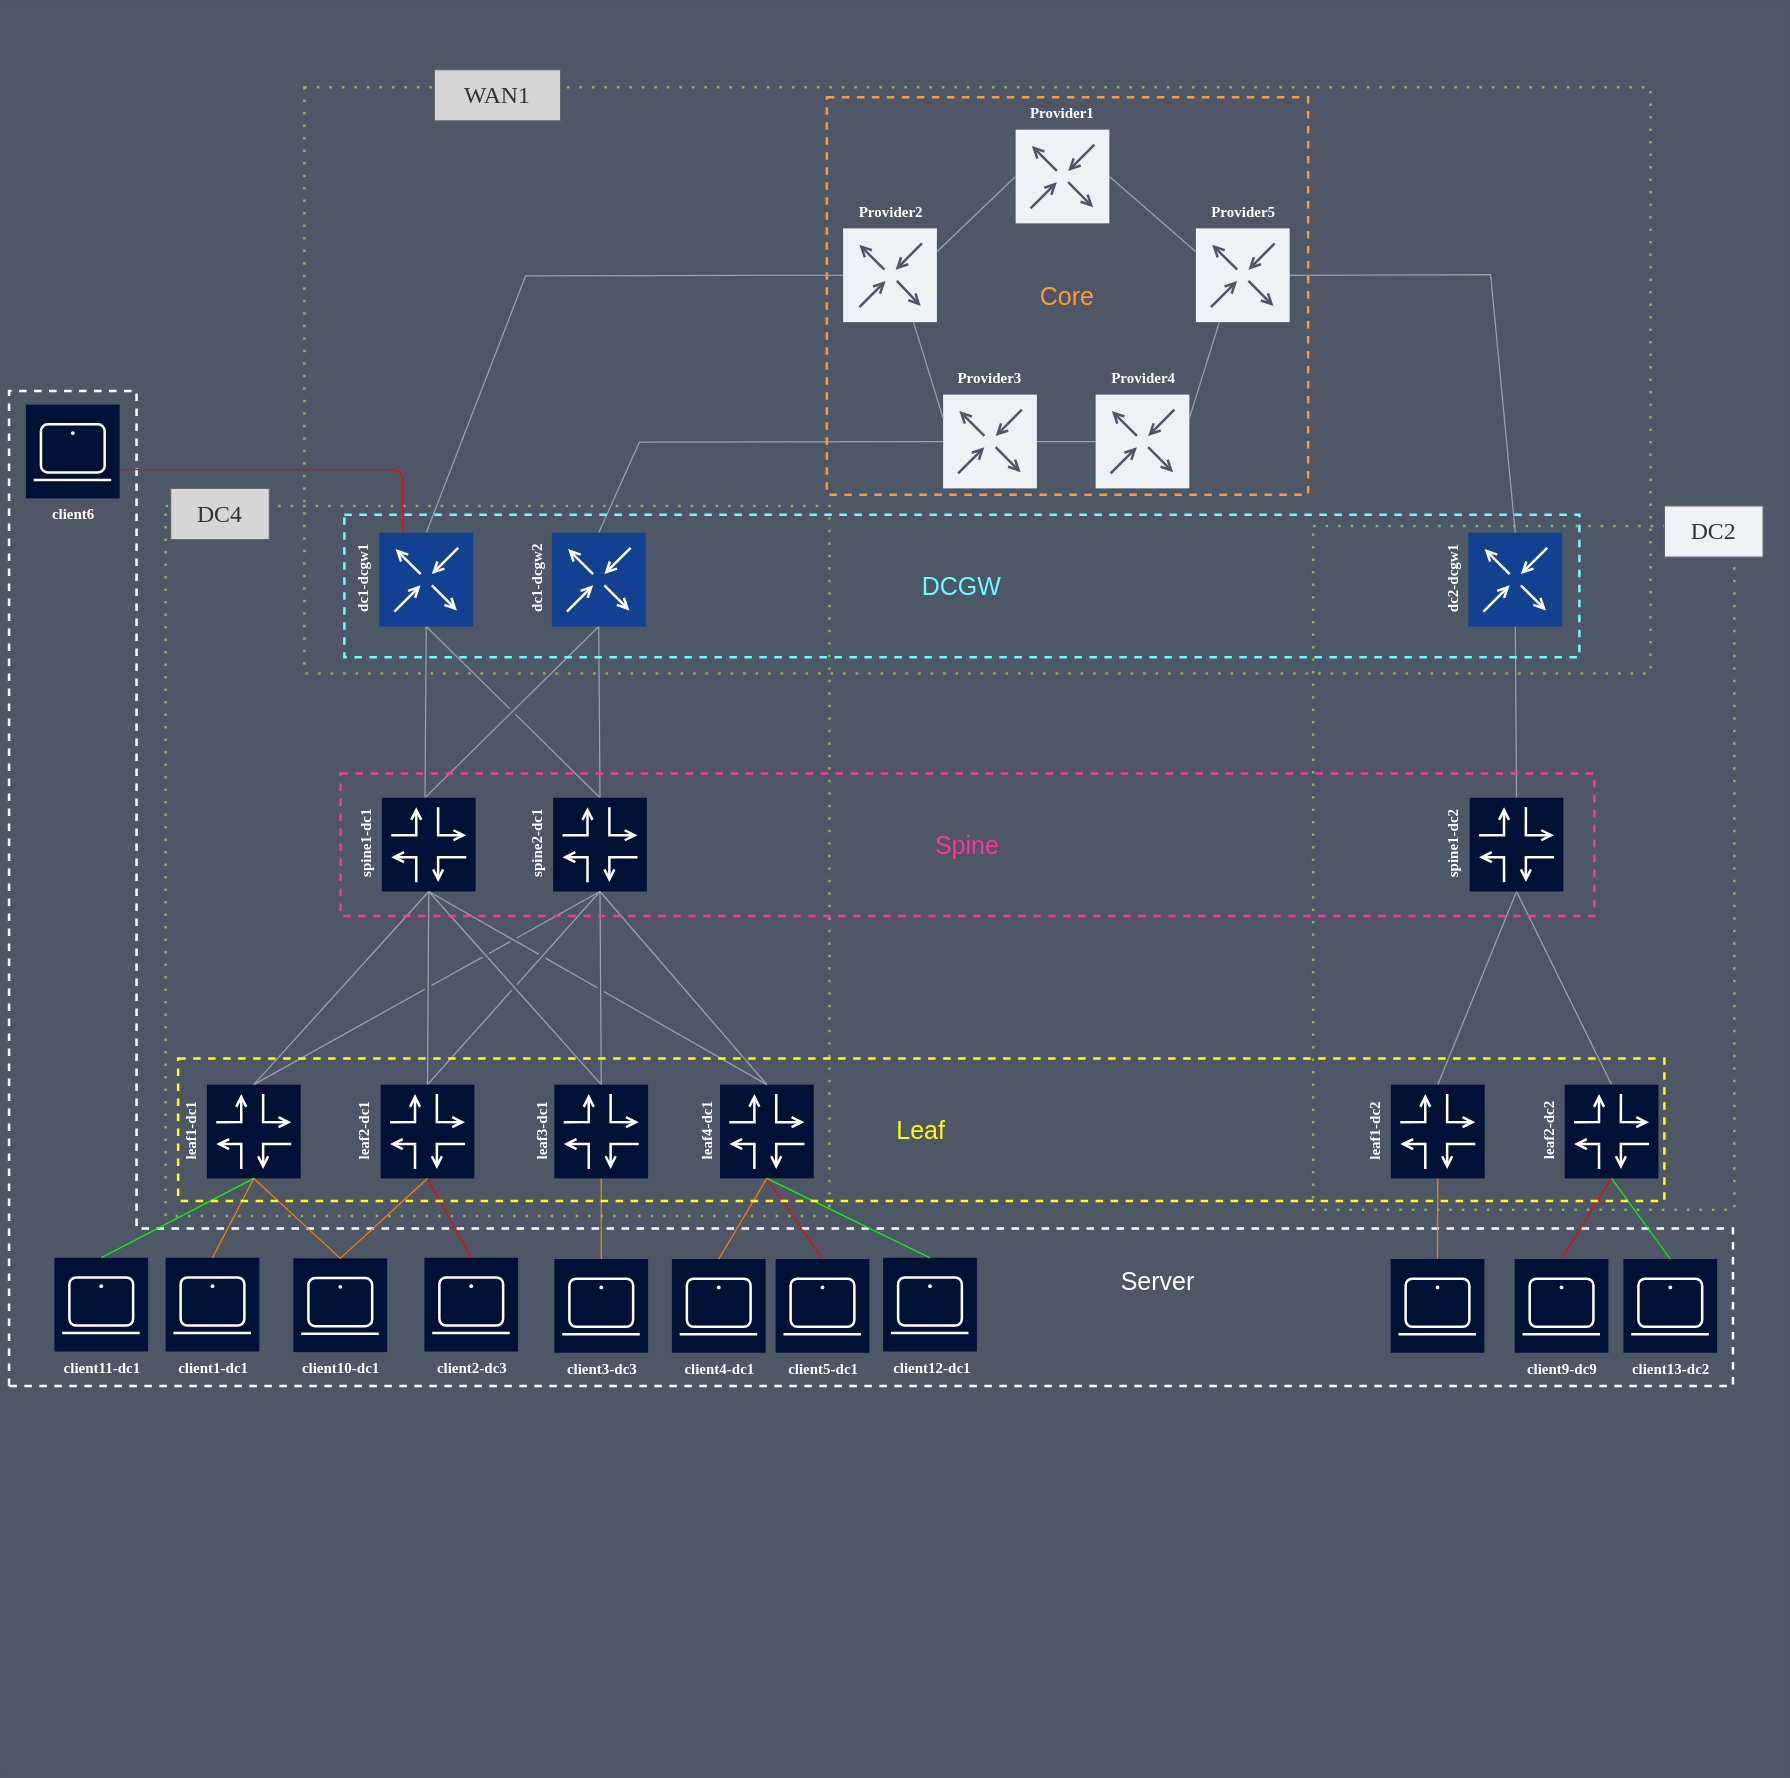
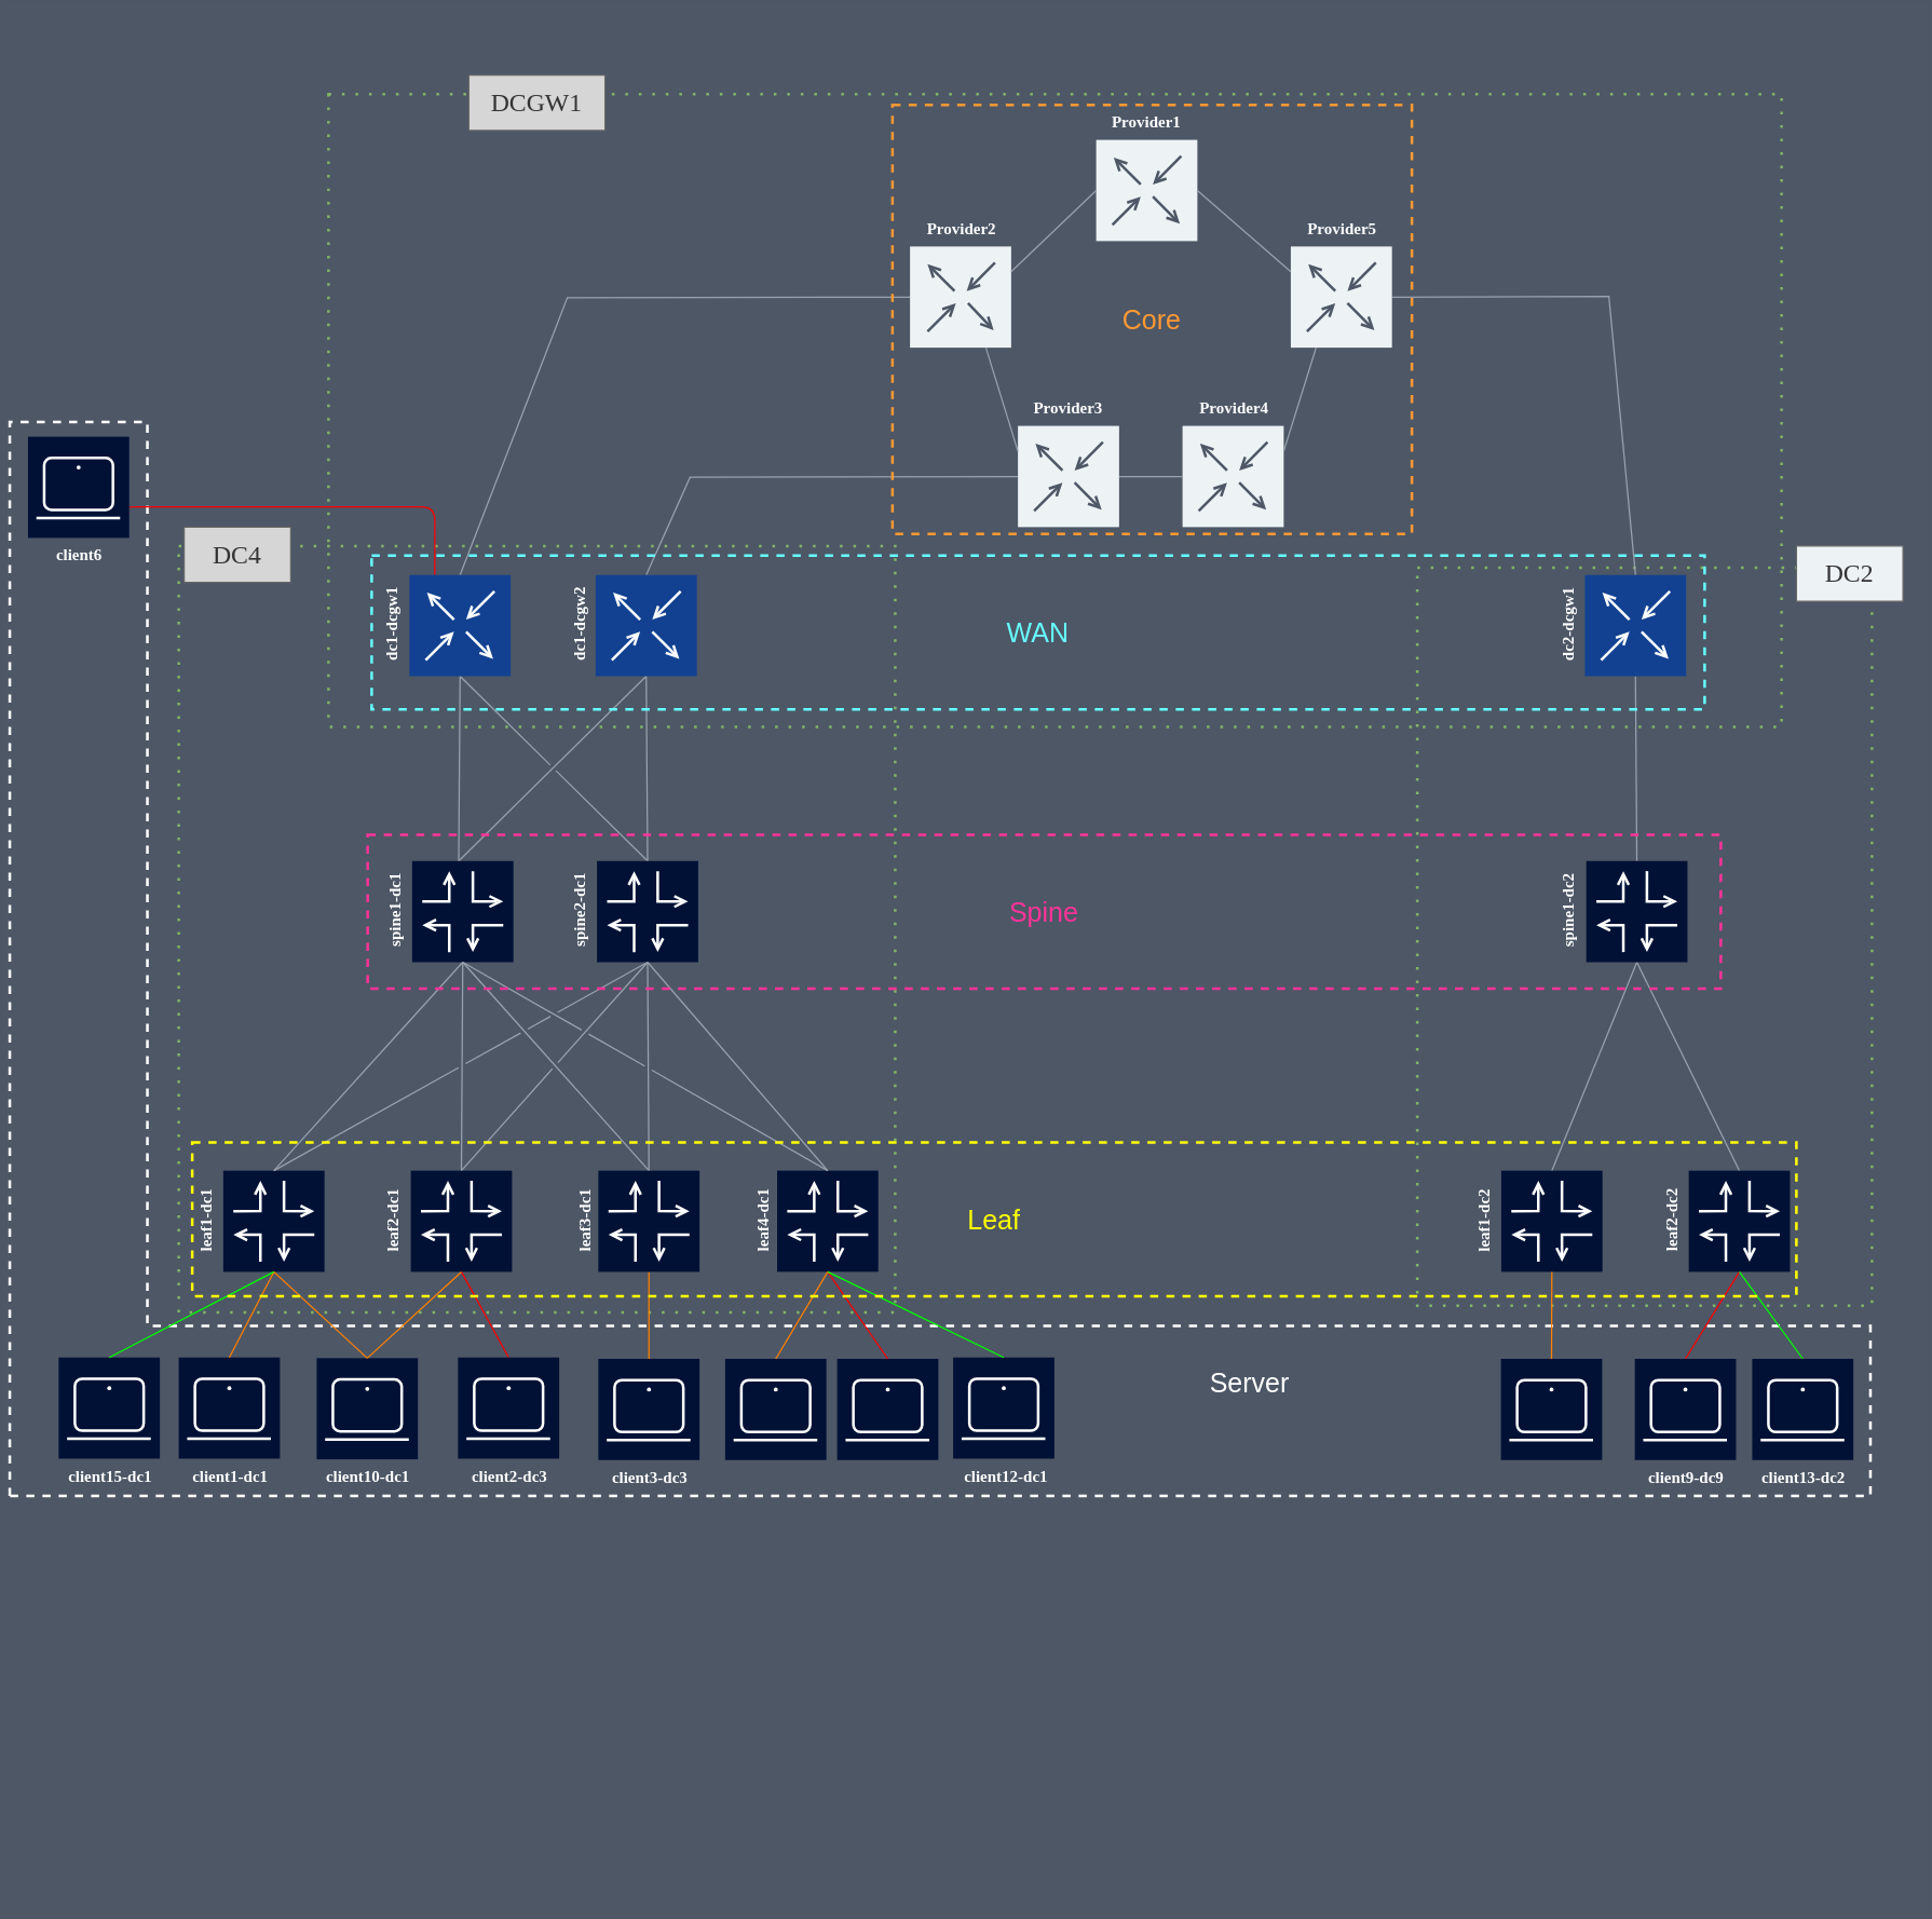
- <mxCell id="117" value="&lt;font data-font-src=&quot;https://fonts.googleapis.com/css?family=Google+Sans&quot; face=&quot;Google Sans&quot; style=&quot;font-size: 19px;&quot;&gt;WAN1&lt;/font&gt;" style="whiteSpace=wrap;html=1;fillColor=#D6D6D6;fontColor=#333333;strokeColor=#666666;" parent="1" vertex="1"><mxGeometry x="347" y="55" width="101" height="41" as="geometry" /></mxCell>
+ <mxCell id="117" value="&lt;font data-font-src=&quot;https://fonts.googleapis.com/css?family=Google+Sans&quot; face=&quot;Google Sans&quot; style=&quot;font-size: 19px;&quot;&gt;DCGW1&lt;/font&gt;" style="whiteSpace=wrap;html=1;fillColor=#D6D6D6;fontColor=#333333;strokeColor=#666666;" parent="1" vertex="1"><mxGeometry x="347" y="55" width="101" height="41" as="geometry" /></mxCell>
- <mxCell id="265" value="&lt;font style=&quot;font-size: 20px; color: rgb(102, 255, 255);&quot;&gt;DCGW&lt;/font&gt;" style="whiteSpace=wrap;html=1;fillColor=none;dashed=1;strokeWidth=2;strokeColor=#66FFFF;gradientColor=none;" parent="1" vertex="1"><mxGeometry x="275" y="411" width="988" height="114" as="geometry" /></mxCell>
+ <mxCell id="265" value="&lt;font style=&quot;font-size: 20px; color: rgb(102, 255, 255);&quot;&gt;WAN&lt;/font&gt;" style="whiteSpace=wrap;html=1;fillColor=none;dashed=1;strokeWidth=2;strokeColor=#66FFFF;gradientColor=none;" parent="1" vertex="1"><mxGeometry x="275" y="411" width="988" height="114" as="geometry" /></mxCell>
- <mxCell id="246" value="client11-dc1" style="text;html=1;align=center;verticalAlign=middle;resizable=0;points=[];autosize=1;strokeColor=none;fillColor=none;fontFamily=Google Sans;fontSource=https%3A%2F%2Ffonts.googleapis.com%2Fcss%3Ffamily%3DGoogle%2BSans;fontColor=#FFFFFF;fontStyle=1" parent="240" vertex="1"><mxGeometry x="-2" y="75" width="82" height="26" as="geometry" /></mxCell>
+ <mxCell id="246" value="client15-dc1" style="text;html=1;align=center;verticalAlign=middle;resizable=0;points=[];autosize=1;strokeColor=none;fillColor=none;fontFamily=Google Sans;fontSource=https%3A%2F%2Ffonts.googleapis.com%2Fcss%3Ffamily%3DGoogle%2BSans;fontColor=#FFFFFF;fontStyle=1" parent="240" vertex="1"><mxGeometry x="-2" y="75" width="82" height="26" as="geometry" /></mxCell>
- <mxCell id="146" value="client4-dc1" style="text;html=1;align=center;verticalAlign=middle;resizable=0;points=[];autosize=1;strokeColor=none;fillColor=none;fontFamily=Google Sans;fontSource=https%3A%2F%2Ffonts.googleapis.com%2Fcss%3Ffamily%3DGoogle%2BSans;fontColor=#FFFFFF;fontStyle=1" parent="140" vertex="1"><mxGeometry y="75" width="78" height="26" as="geometry" /></mxCell>
- <mxCell id="176" value="client5-dc1" style="text;html=1;align=center;verticalAlign=middle;resizable=0;points=[];autosize=1;strokeColor=none;fillColor=none;fontFamily=Google Sans;fontSource=https%3A%2F%2Ffonts.googleapis.com%2Fcss%3Ffamily%3DGoogle%2BSans;fontColor=#FFFFFF;fontStyle=1" parent="170" vertex="1"><mxGeometry y="75" width="78" height="26" as="geometry" /></mxCell>
